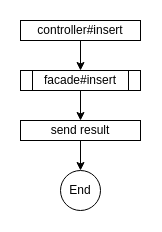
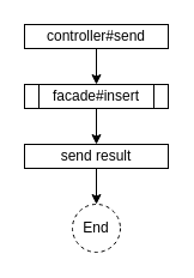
- <mxCell id="3" value="controller#insert" style="rounded=0;whiteSpace=wrap;html=1;" vertex="1" parent="1"><mxGeometry x="20" y="20" width="120" height="20" as="geometry" /></mxCell>
+ <mxCell id="3" value="controller#send" style="rounded=0;whiteSpace=wrap;html=1;" vertex="1" parent="1"><mxGeometry x="20" y="20" width="120" height="20" as="geometry" /></mxCell>
- <mxCell id="8" value="End" style="ellipse;whiteSpace=wrap;html=1;aspect=fixed;" vertex="1" parent="1"><mxGeometry x="60" y="170" width="40" height="40" as="geometry" /></mxCell>
+ <mxCell id="8" value="End" style="ellipse;whiteSpace=wrap;html=1;aspect=fixed;dashed=1;" vertex="1" parent="1"><mxGeometry x="60" y="170" width="40" height="40" as="geometry" /></mxCell>
